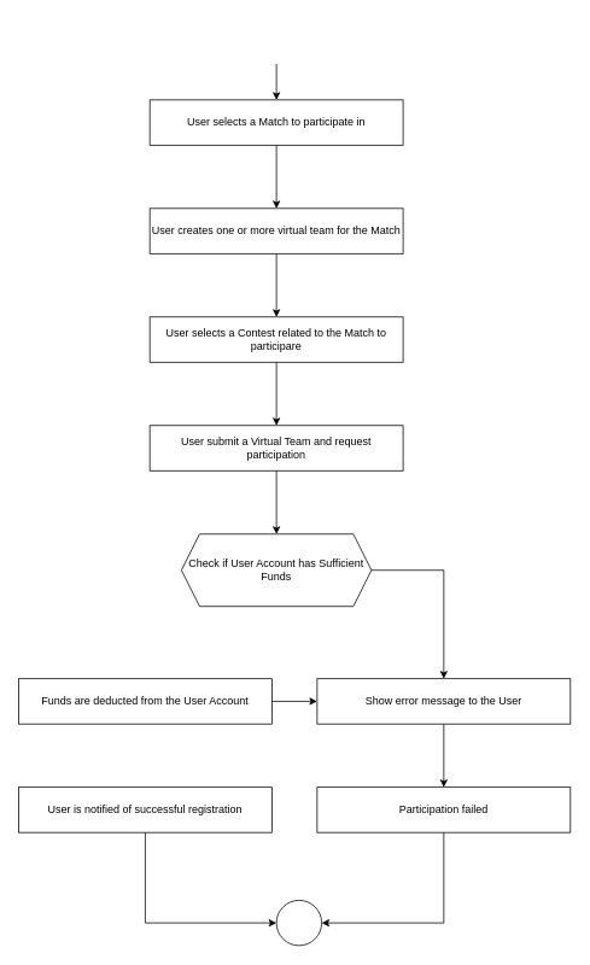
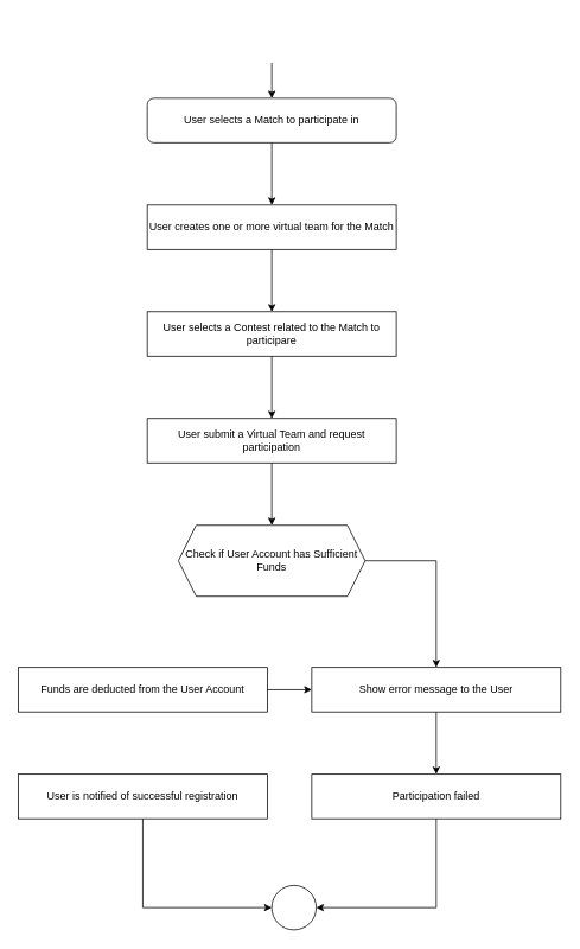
- <mxCell id="5" value="User selects a Match to participate in" style="html=1;dashed=0;whiteSpace=wrap;fillColor=none;" vertex="1" parent="1"><mxGeometry x="165" y="110" width="280" height="50" as="geometry" /></mxCell>
+ <mxCell id="5" value="User selects a Match to participate in" style="html=1;dashed=0;whiteSpace=wrap;fillColor=none;rounded=1;" vertex="1" parent="1"><mxGeometry x="165" y="110" width="280" height="50" as="geometry" /></mxCell>
